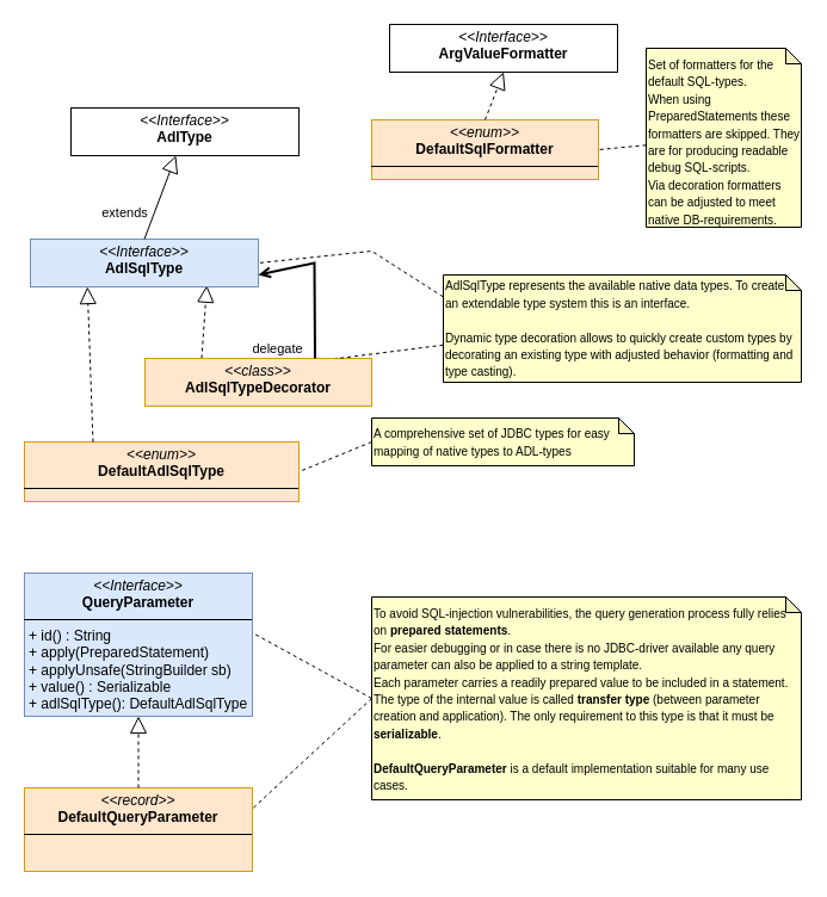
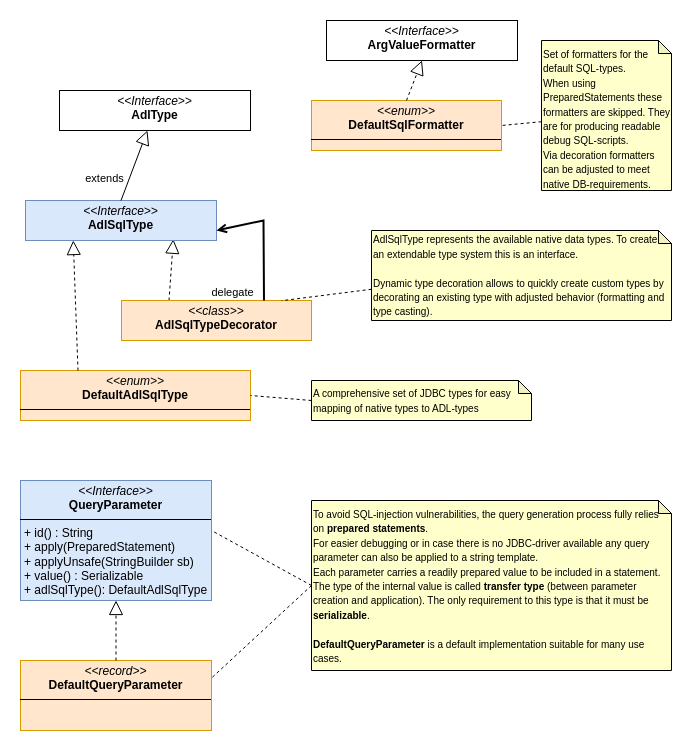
- <mxCell id="9" style="rounded=0;orthogonalLoop=1;jettySize=auto;html=1;entryX=1;entryY=0.5;entryDx=0;entryDy=0;endArrow=none;endFill=0;dashed=1;exitX=-0.001;exitY=0.203;exitDx=0;exitDy=0;exitPerimeter=0;" edge="1" parent="1" source="8" target="5"><mxGeometry relative="1" as="geometry"><mxPoint x="526" y="416" as="sourcePoint" /><mxPoint x="470" y="420" as="targetPoint" /><Array as="points"><mxPoint x="311" y="210" /></Array></mxGeometry></mxCell>
- <mxCell id="16" value="&lt;span style=&quot;font-size: 10px;&quot;&gt;A comprehensive set of JDBC types for easy mapping of native types to ADL-types&lt;/span&gt;" style="shape=note;whiteSpace=wrap;html=1;backgroundOutline=1;darkOpacity=0.05;size=13;labelBackgroundColor=none;fillColor=#FFFFCC;gradientColor=none;align=left;" vertex="1" parent="1"><mxGeometry x="311" y="350" width="220" height="40" as="geometry" /></mxCell>
+ <mxCell id="16" value="&lt;span style=&quot;font-size: 10px;&quot;&gt;A comprehensive set of JDBC types for easy mapping of native types to ADL-types&lt;/span&gt;" style="shape=note;whiteSpace=wrap;html=1;backgroundOutline=1;darkOpacity=0.05;size=13;labelBackgroundColor=none;fillColor=#FFFFCC;gradientColor=none;align=left;" vertex="1" parent="1"><mxGeometry x="311" y="380" width="220" height="40" as="geometry" /></mxCell>
